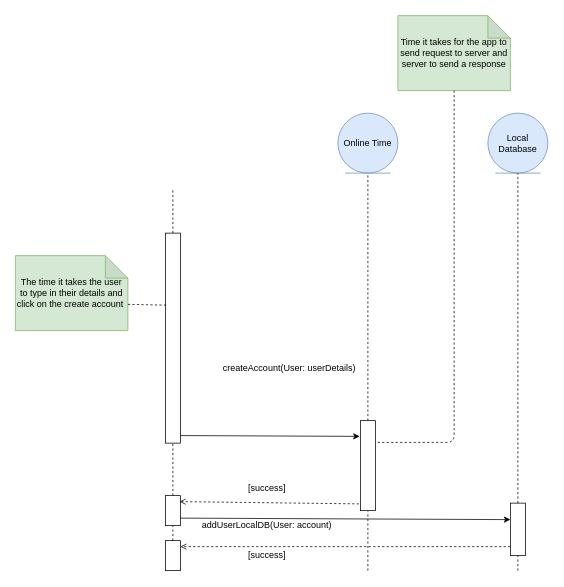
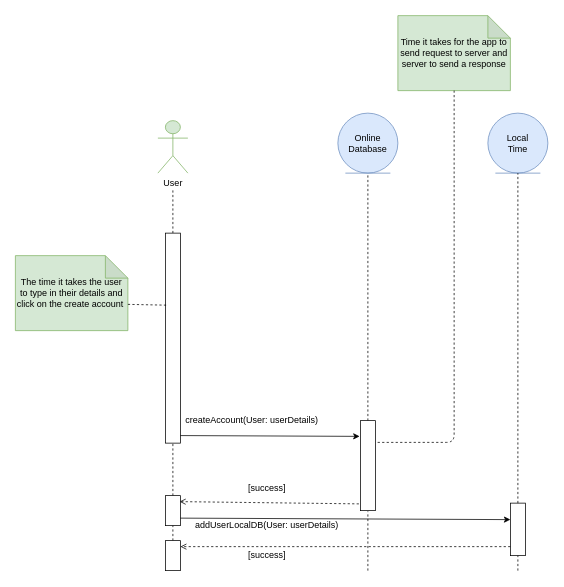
- <mxCell id="3" value="Online Time" style="ellipse;shape=umlEntity;whiteSpace=wrap;html=1;fillColor=#dae8fc;strokeColor=#6c8ebf;" vertex="1" parent="1"><mxGeometry x="450" y="150" width="80" height="80" as="geometry" /></mxCell>
+ <mxCell id="3" value="Online Database" style="ellipse;shape=umlEntity;whiteSpace=wrap;html=1;fillColor=#dae8fc;strokeColor=#6c8ebf;" vertex="1" parent="1"><mxGeometry x="450" y="150" width="80" height="80" as="geometry" /></mxCell>
- <mxCell id="4" value="Local &lt;br&gt;Database" style="ellipse;shape=umlEntity;whiteSpace=wrap;html=1;fillColor=#dae8fc;strokeColor=#6c8ebf;" vertex="1" parent="1"><mxGeometry x="650" y="150" width="80" height="80" as="geometry" /></mxCell>
+ <mxCell id="4" value="Local &lt;br&gt;Time" style="ellipse;shape=umlEntity;whiteSpace=wrap;html=1;fillColor=#dae8fc;strokeColor=#6c8ebf;" vertex="1" parent="1"><mxGeometry x="650" y="150" width="80" height="80" as="geometry" /></mxCell>
+ <mxCell id="2" value="User" style="shape=umlActor;verticalLabelPosition=bottom;verticalAlign=top;html=1;fillColor=#d5e8d4;strokeColor=#82b366;" vertex="1" parent="1"><mxGeometry x="210" y="160" width="40" height="70" as="geometry" /></mxCell>
- <mxCell id="12" value="createAccount(User: userDetails)" style="text;html=1;align=center;verticalAlign=middle;resizable=0;points=[];autosize=1;" vertex="1" parent="1"><mxGeometry x="290" y="480" width="190" height="20" as="geometry" /></mxCell>
+ <mxCell id="12" value="createAccount(User: userDetails)" style="text;html=1;align=center;verticalAlign=middle;resizable=0;points=[];autosize=1;" vertex="1" parent="1"><mxGeometry x="240" y="550" width="190" height="20" as="geometry" /></mxCell>
- <mxCell id="21" value="addUserLocalDB(User: account)" style="text;html=1;align=center;verticalAlign=middle;resizable=0;points=[];autosize=1;" vertex="1" parent="1"><mxGeometry x="250" y="690" width="210" height="20" as="geometry" /></mxCell>
+ <mxCell id="21" value="addUserLocalDB(User: userDetails)" style="text;html=1;align=center;verticalAlign=middle;resizable=0;points=[];autosize=1;" vertex="1" parent="1"><mxGeometry x="250" y="690" width="210" height="20" as="geometry" /></mxCell>
